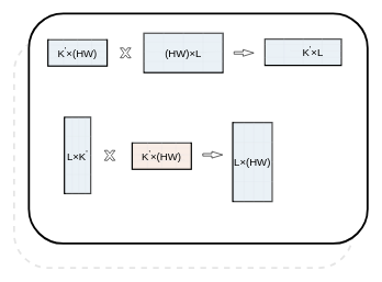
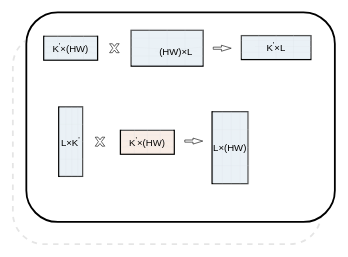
- <mxCell id="14" value="&lt;font style=&quot;font-size: 16px&quot;&gt;K&lt;sup&gt;'&lt;/sup&gt;×L&lt;/font&gt;" style="text;html=1;strokeColor=none;fillColor=none;align=center;verticalAlign=middle;whiteSpace=wrap;rounded=0;shadow=0;glass=0;sketch=0;fillStyle=cross-hatch;opacity=30;" vertex="1" parent="1"><mxGeometry x="440" y="62" width="70" height="30" as="geometry" /></mxCell>
+ <mxCell id="14" value="&lt;font style=&quot;font-size: 16px&quot;&gt;K&lt;sup&gt;'&lt;/sup&gt;×L&lt;/font&gt;" style="text;html=1;strokeColor=none;fillColor=none;align=center;verticalAlign=middle;whiteSpace=wrap;rounded=0;shadow=0;glass=0;sketch=0;fillStyle=cross-hatch;opacity=30;" vertex="1" parent="1"><mxGeometry x="425" y="62" width="70" height="30" as="geometry" /></mxCell>
- <mxCell id="58" value="&lt;font style=&quot;font-size: 16px&quot;&gt;(HW)&lt;/font&gt;&lt;font style=&quot;font-size: 16px&quot;&gt;×L&lt;/font&gt;" style="text;html=1;strokeColor=none;fillColor=none;align=center;verticalAlign=middle;whiteSpace=wrap;rounded=0;shadow=0;glass=0;sketch=0;fillStyle=cross-hatch;opacity=30;" vertex="1" parent="48"><mxGeometry x="25" y="17" width="70" height="30" as="geometry" /></mxCell>
+ <mxCell id="58" value="&lt;font style=&quot;font-size: 16px&quot;&gt;(HW)&lt;/font&gt;&lt;font style=&quot;font-size: 16px&quot;&gt;×L&lt;/font&gt;" style="text;html=1;strokeColor=none;fillColor=none;align=center;verticalAlign=middle;whiteSpace=wrap;rounded=0;shadow=0;glass=0;sketch=0;fillStyle=cross-hatch;opacity=30;" vertex="1" parent="48"><mxGeometry x="40" y="22" width="70" height="30" as="geometry" /></mxCell>
